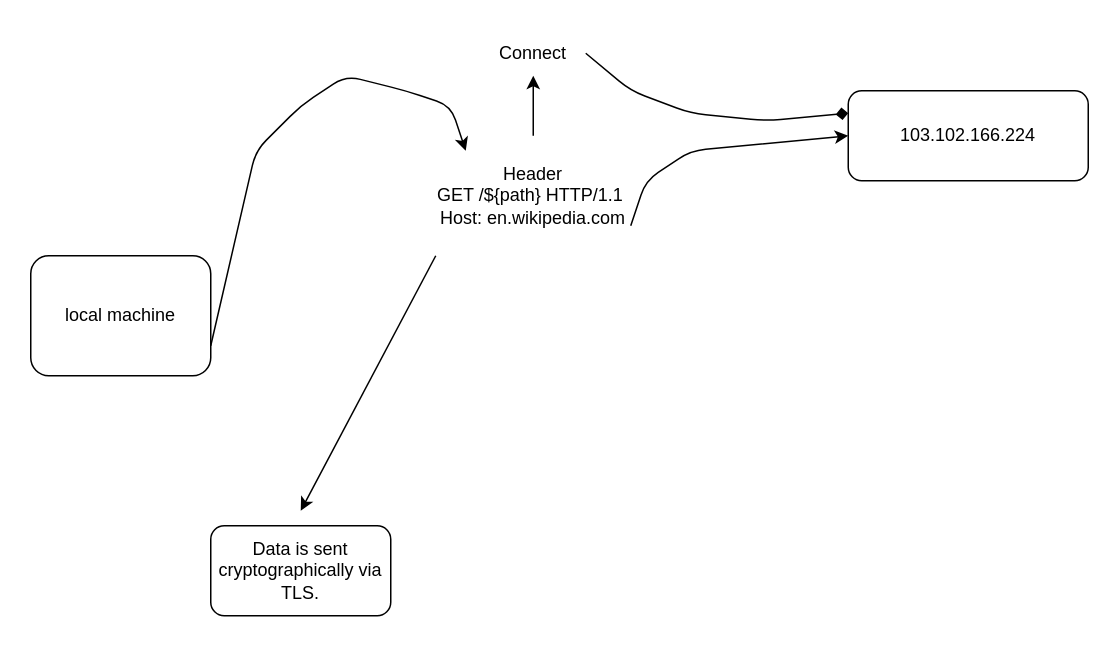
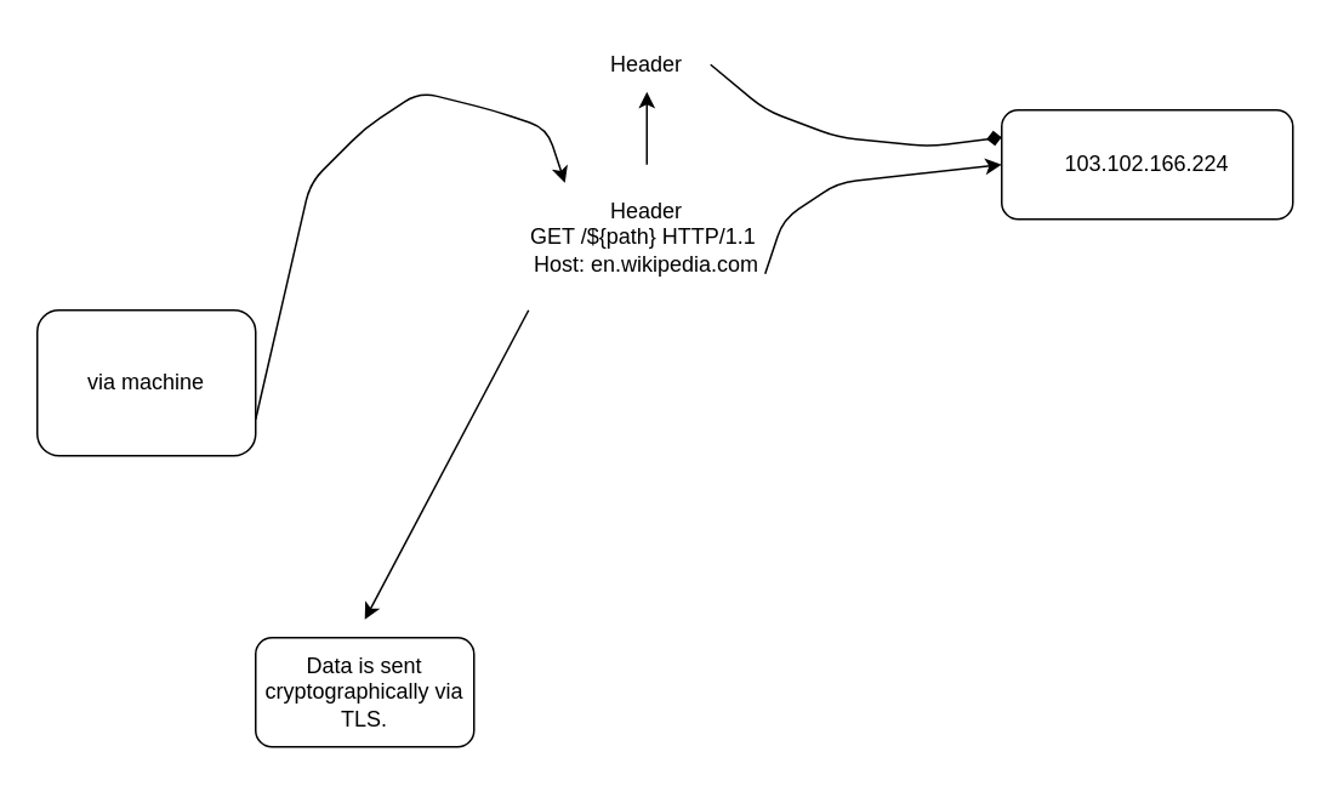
- <mxCell id="6" value="Connect" style="text;html=1;strokeColor=none;fillColor=none;align=center;verticalAlign=middle;whiteSpace=wrap;rounded=0;" parent="1" vertex="1"><mxGeometry x="320" y="20" width="70" height="30" as="geometry" /></mxCell>
+ <mxCell id="6" value="Header" style="text;html=1;strokeColor=none;fillColor=none;align=center;verticalAlign=middle;whiteSpace=wrap;rounded=0;" parent="1" vertex="1"><mxGeometry x="320" y="20" width="70" height="30" as="geometry" /></mxCell>
- <mxCell id="4" value="103.102.166.224" style="rounded=1;whiteSpace=wrap;html=1;" parent="1" vertex="1"><mxGeometry x="565" y="60" width="160" height="60" as="geometry" /></mxCell>
+ <mxCell id="4" value="103.102.166.224" style="rounded=1;whiteSpace=wrap;html=1;" parent="1" vertex="1"><mxGeometry x="550" y="60" width="160" height="60" as="geometry" /></mxCell>
- <mxCell id="3" value="local machine" style="rounded=1;whiteSpace=wrap;html=1;" parent="1" vertex="1"><mxGeometry x="20" y="170" width="120" height="80" as="geometry" /></mxCell>
+ <mxCell id="3" value="via machine" style="rounded=1;whiteSpace=wrap;html=1;" parent="1" vertex="1"><mxGeometry x="20" y="170" width="120" height="80" as="geometry" /></mxCell>
